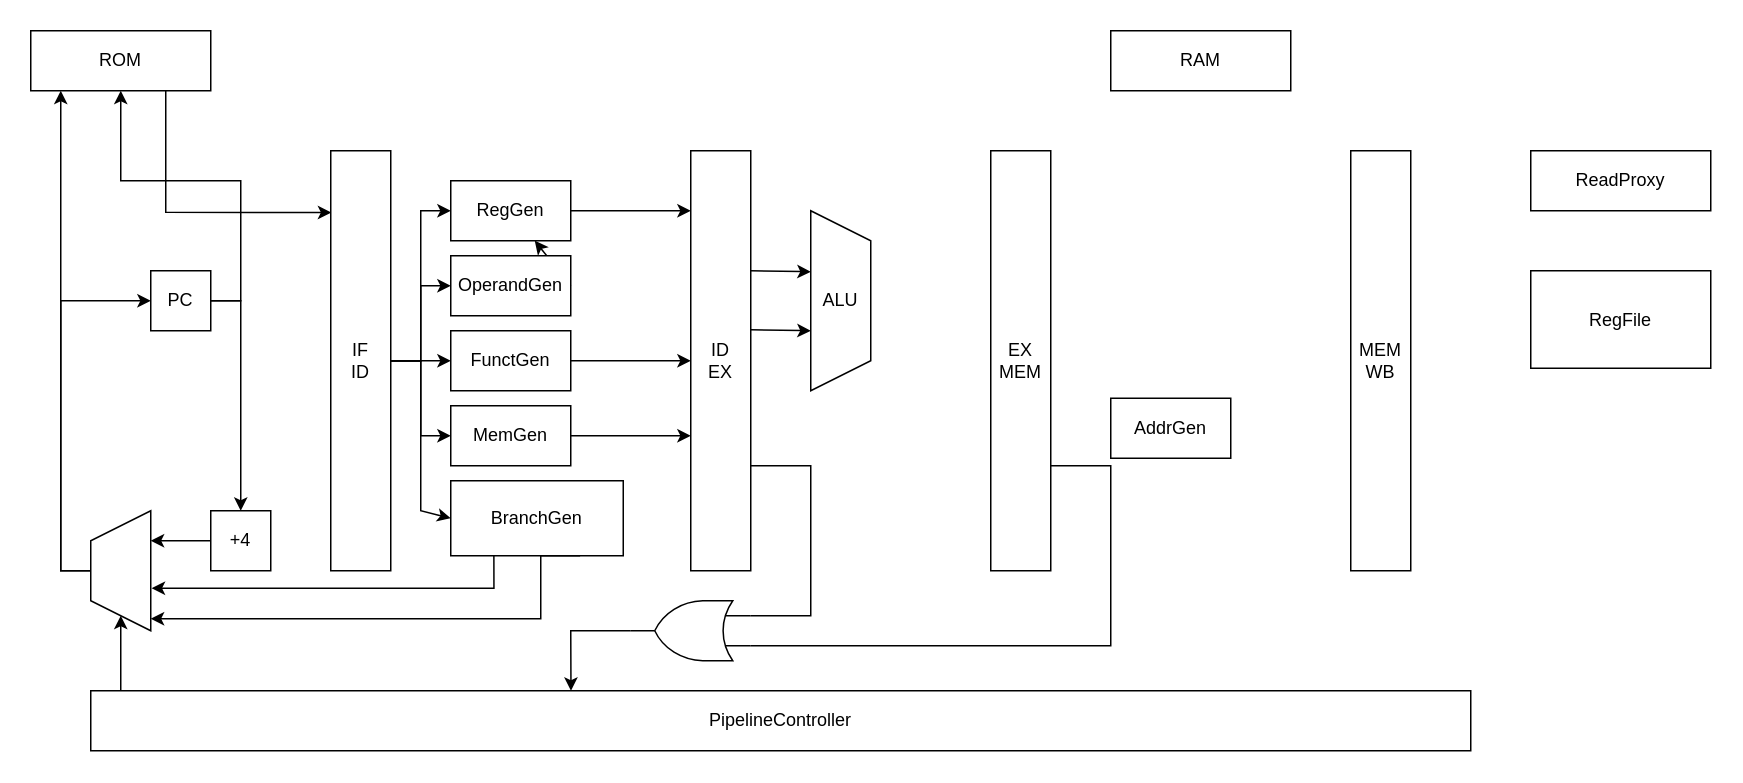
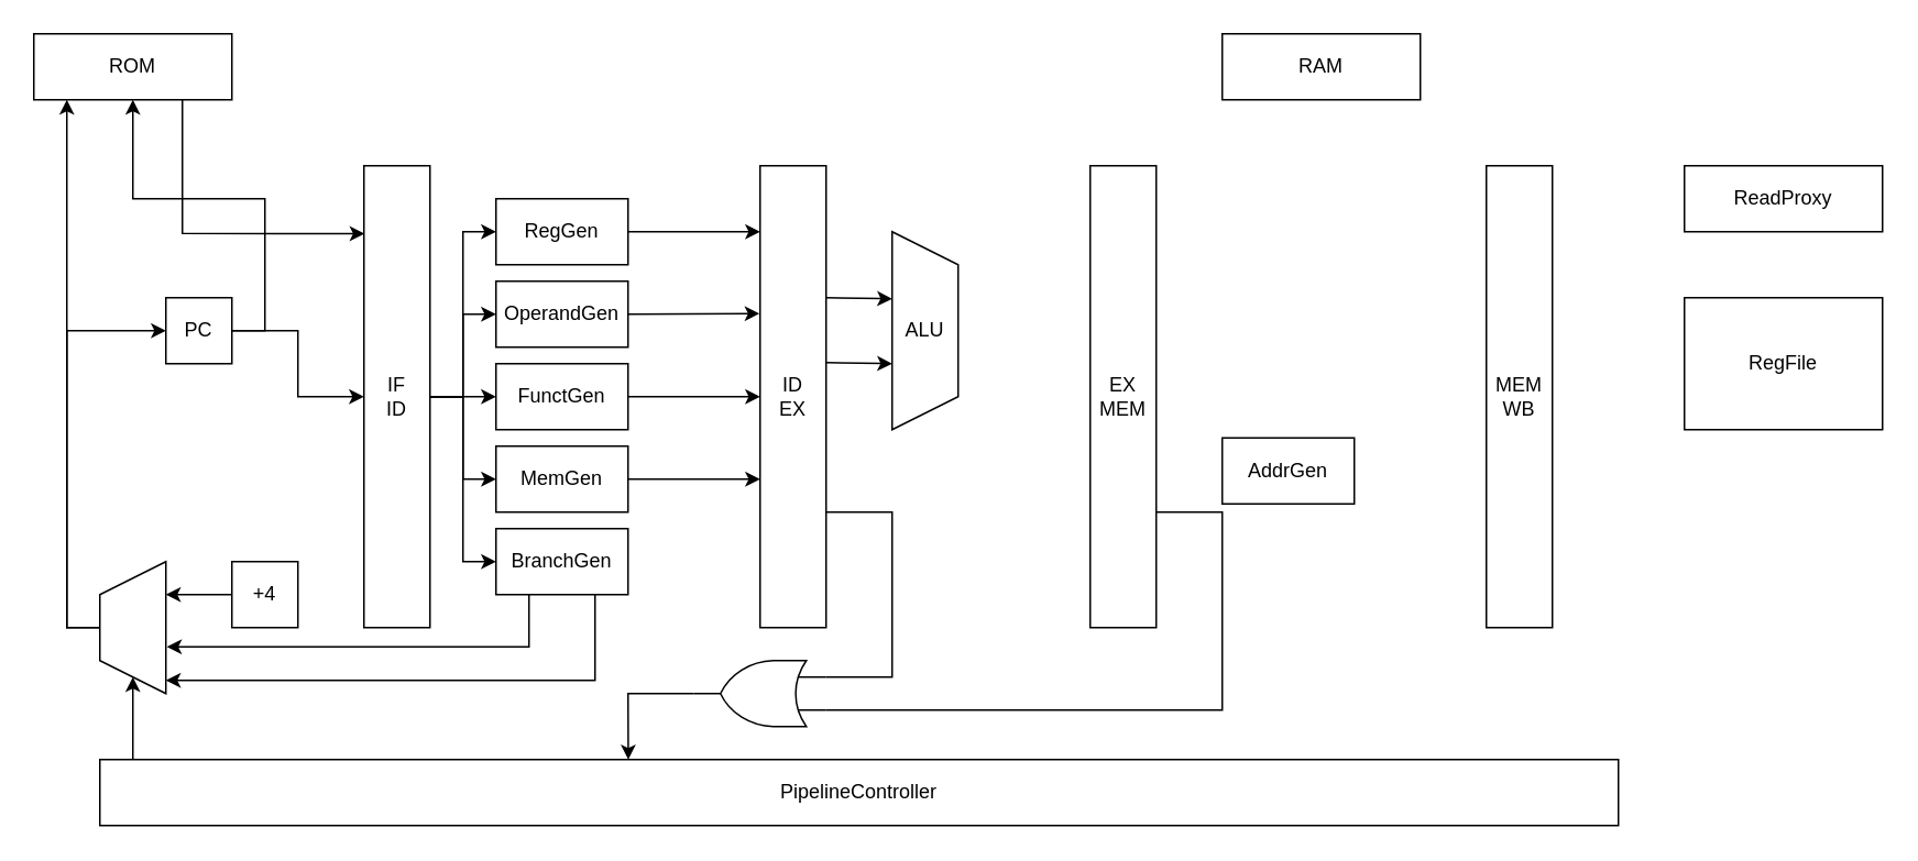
- <mxCell id="26" style="edgeStyle=none;rounded=0;orthogonalLoop=1;jettySize=auto;html=1;exitX=1;exitY=0.5;exitDx=0;exitDy=0;" edge="1" parent="1" source="27" target="25"><mxGeometry relative="1" as="geometry" /></mxCell>
+ <mxCell id="26" style="edgeStyle=none;rounded=0;orthogonalLoop=1;jettySize=auto;html=1;exitX=1;exitY=0.5;exitDx=0;exitDy=0;entryX=-0.008;entryY=0.32;entryDx=0;entryDy=0;entryPerimeter=0;" edge="1" parent="1" source="27" target="19"><mxGeometry relative="1" as="geometry" /></mxCell>
- <mxCell id="41" value="RegFile" style="rounded=0;whiteSpace=wrap;html=1;" vertex="1" parent="1"><mxGeometry x="1020" y="180" width="120" height="65" as="geometry" /></mxCell>
+ <mxCell id="41" value="RegFile" style="rounded=0;whiteSpace=wrap;html=1;" vertex="1" parent="1"><mxGeometry x="1020" y="180" width="120" height="80" as="geometry" /></mxCell>
- <mxCell id="4" style="edgeStyle=orthogonalEdgeStyle;rounded=0;orthogonalLoop=1;jettySize=auto;html=1;exitX=1;exitY=0.5;exitDx=0;exitDy=0;entryX=0.5;entryY=0;entryDx=0;entryDy=0;" edge="1" parent="1" source="6" target="11"><mxGeometry relative="1" as="geometry" /></mxCell>
+ <mxCell id="4" style="edgeStyle=orthogonalEdgeStyle;rounded=0;orthogonalLoop=1;jettySize=auto;html=1;exitX=1;exitY=0.5;exitDx=0;exitDy=0;" edge="1" parent="1" source="6" target="17"><mxGeometry relative="1" as="geometry" /></mxCell>
- <mxCell id="34" value="BranchGen" style="rounded=0;whiteSpace=wrap;html=1;" vertex="1" parent="1"><mxGeometry x="300" y="320" width="115" height="50" as="geometry" /></mxCell>
+ <mxCell id="34" value="BranchGen" style="rounded=0;whiteSpace=wrap;html=1;" vertex="1" parent="1"><mxGeometry x="300" y="320" width="80" height="40" as="geometry" /></mxCell>
